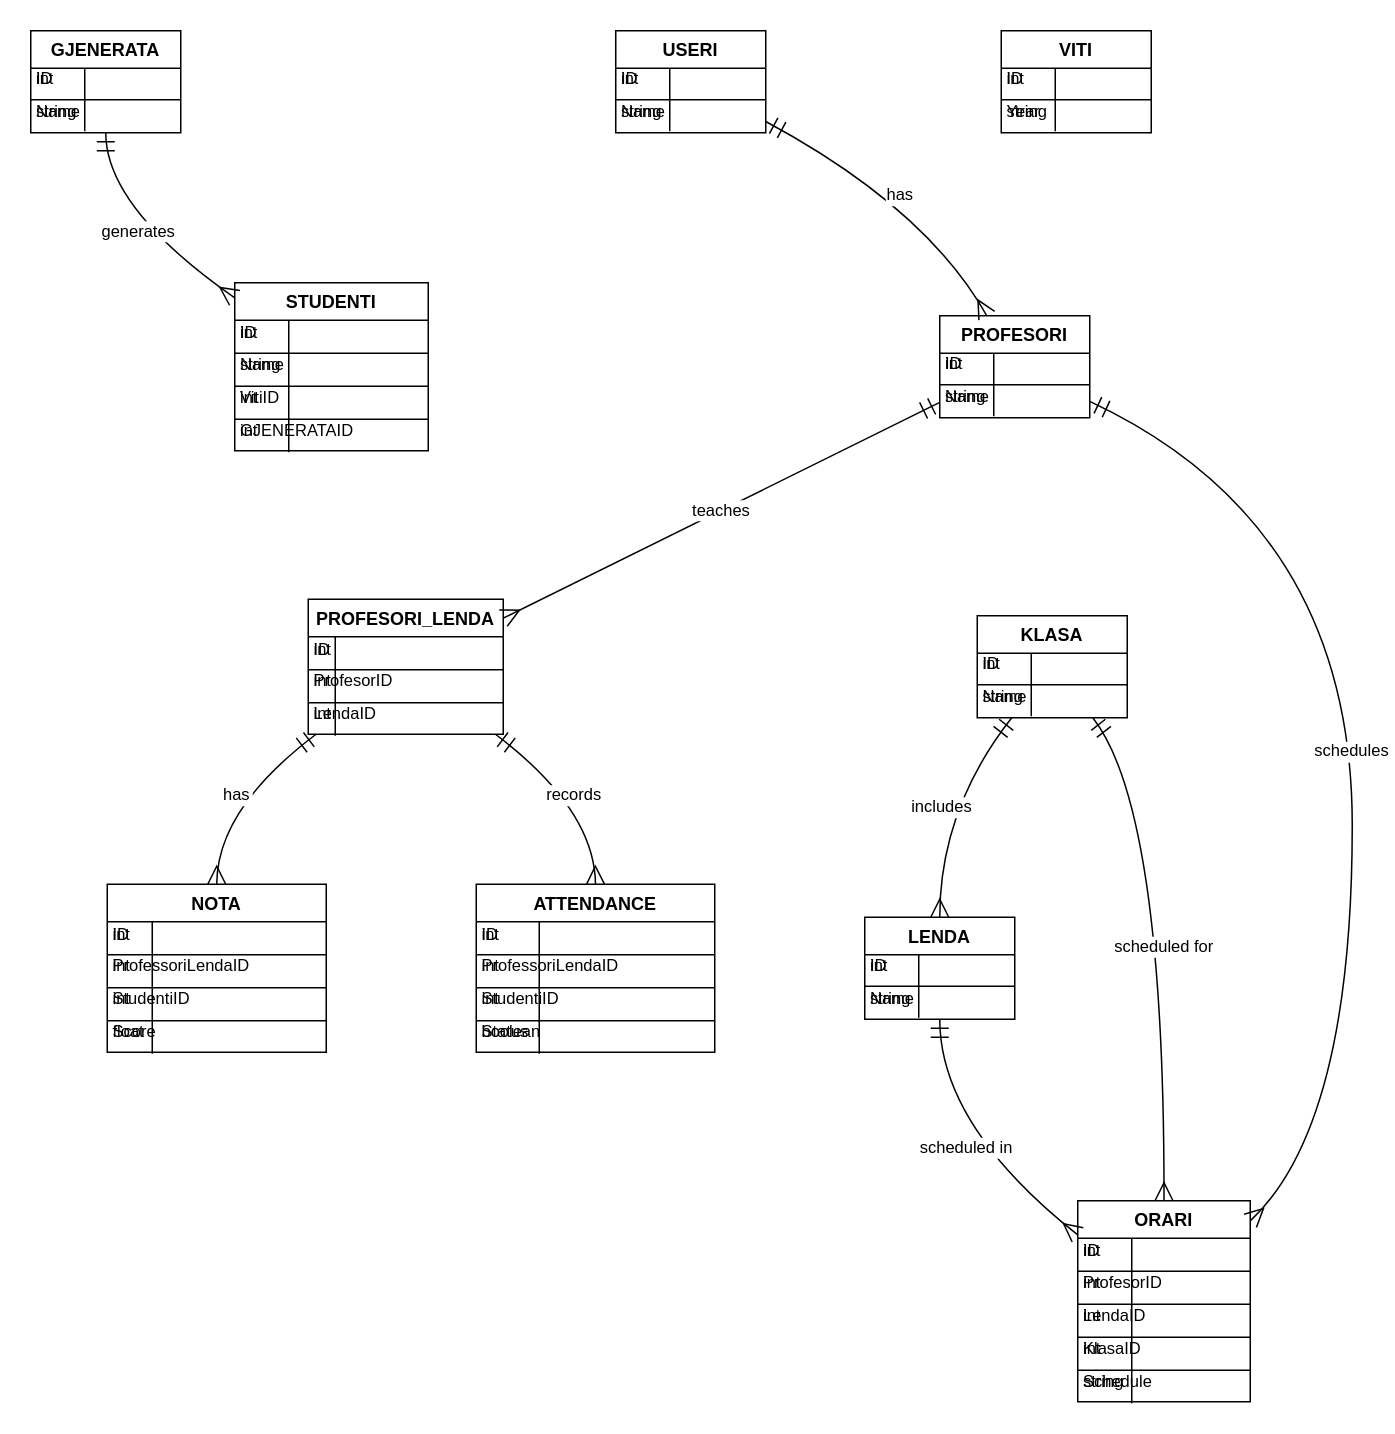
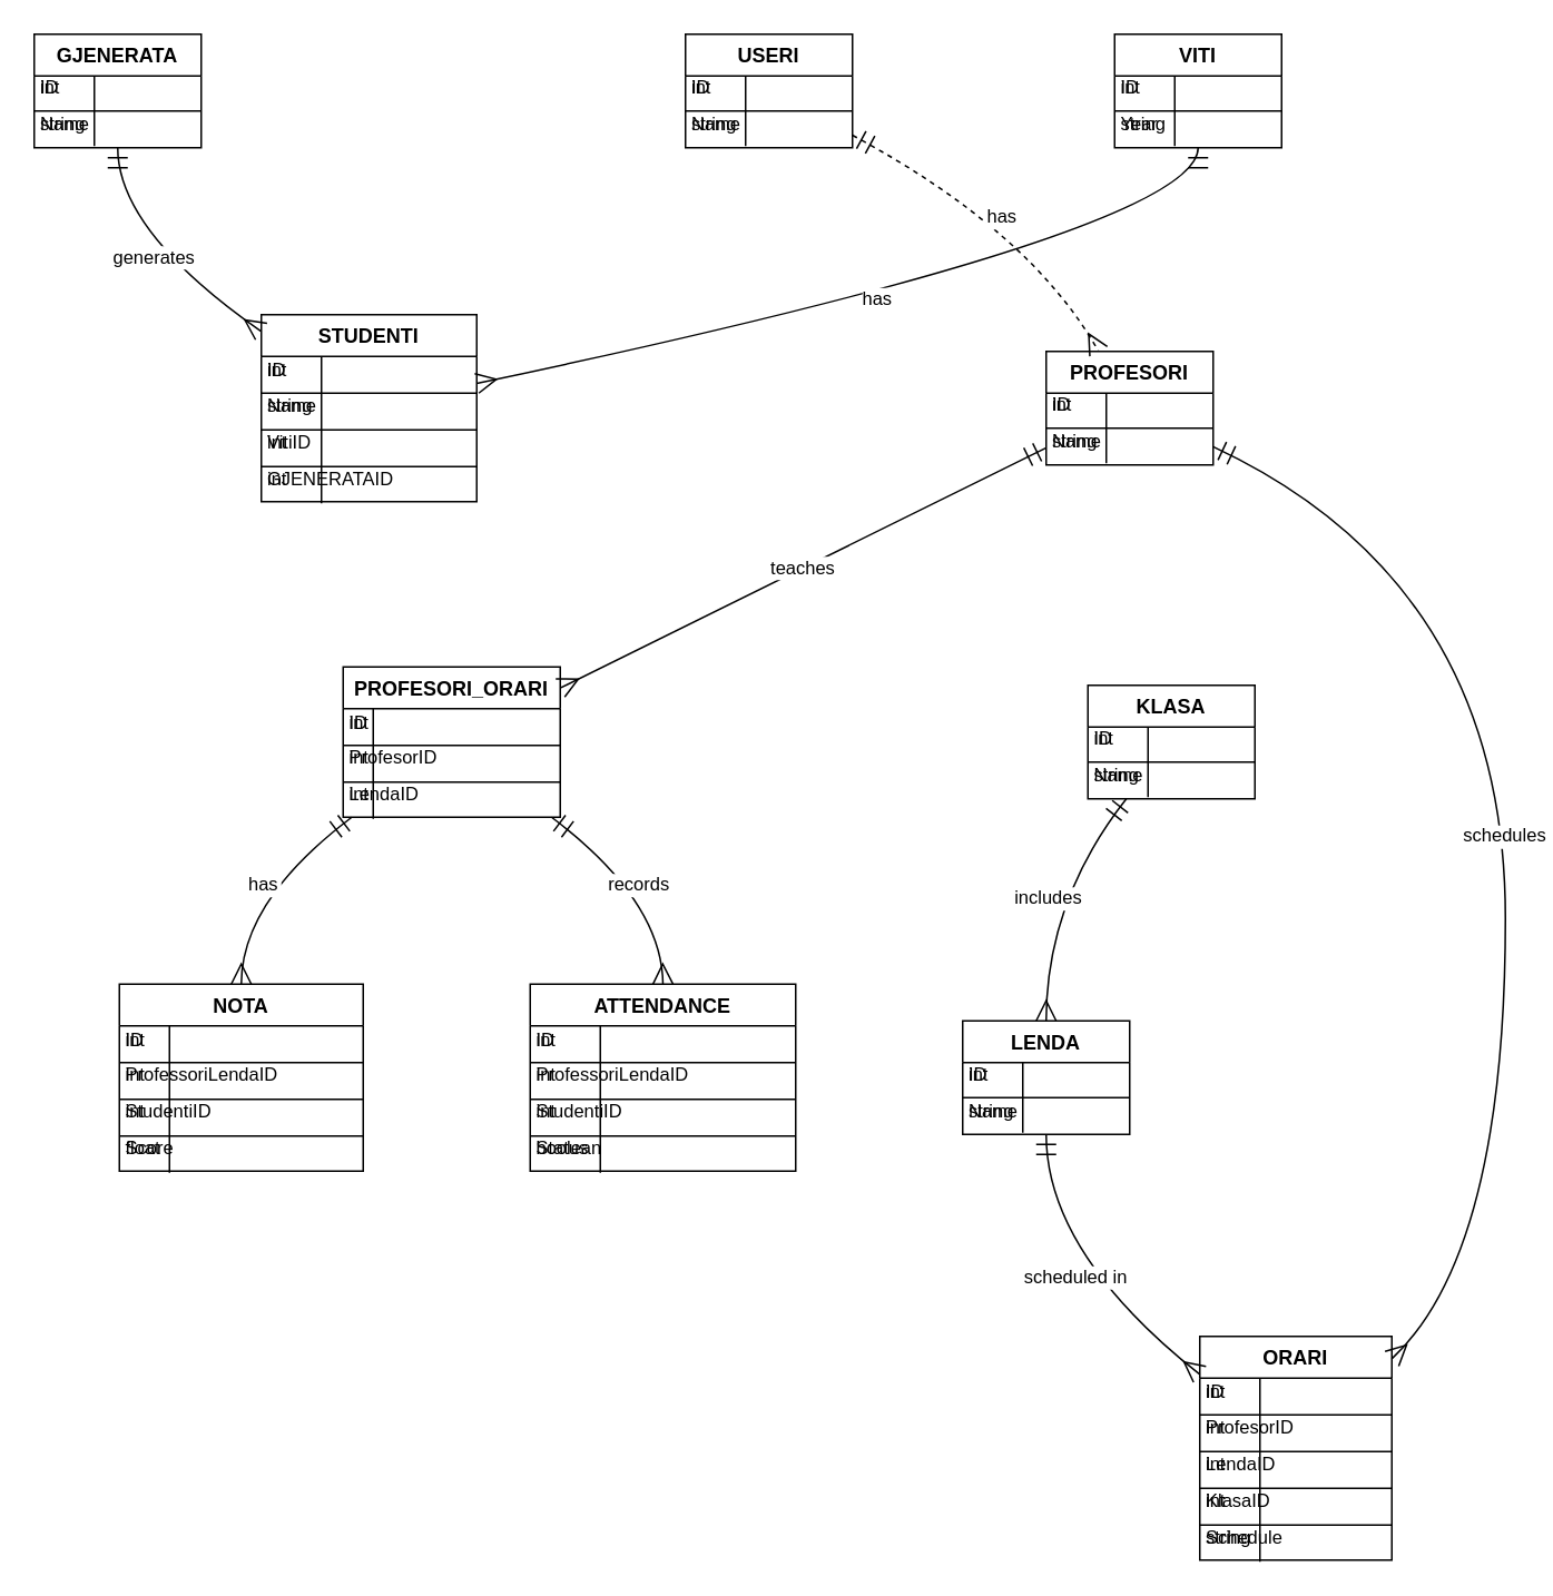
- <mxCell id="109" value="has" style="curved=1;startArrow=ERmandOne;startSize=10;;endArrow=ERmany;endSize=10;;exitX=1;exitY=0.89;entryX=0.31;entryY=-0.01;" parent="1" source="2" target="22" edge="1"><mxGeometry relative="1" as="geometry"><Array as="points"><mxPoint x="617" y="138" /></Array></mxGeometry></mxCell>
+ <mxCell id="109" value="has" style="curved=1;startArrow=ERmandOne;startSize=10;endArrow=ERmany;endSize=10;exitX=1;exitY=0.89;entryX=0.31;entryY=-0.01;dashed=1;" parent="1" source="2" target="22" edge="1"><mxGeometry relative="1" as="geometry"><Array as="points"><mxPoint x="617" y="138" /></Array></mxGeometry></mxCell>
+ <mxCell id="111" value="has" style="curved=1;startArrow=ERmandOne;startSize=10;;endArrow=ERmany;endSize=10;;exitX=0.5;exitY=0.99;entryX=0.99;entryY=0.37;" parent="1" source="36" target="9" edge="1"><mxGeometry relative="1" as="geometry"><Array as="points"><mxPoint x="717" y="138" /></Array></mxGeometry></mxCell>
- <mxCell id="43" value="PROFESORI_LENDA" style="shape=table;startSize=25;container=1;collapsible=0;childLayout=tableLayout;fixedRows=1;rowLines=1;fontStyle=1;align=center;resizeLast=1;" parent="1" vertex="1"><mxGeometry x="205" y="399" width="130" height="90" as="geometry" /></mxCell>
+ <mxCell id="43" value="PROFESORI_ORARI" style="shape=table;startSize=25;container=1;collapsible=0;childLayout=tableLayout;fixedRows=1;rowLines=1;fontStyle=1;align=center;resizeLast=1;" parent="1" vertex="1"><mxGeometry x="205" y="399" width="130" height="90" as="geometry" /></mxCell>
- <mxCell id="118" value="scheduled for" style="curved=1;startArrow=ERmandOne;startSize=10;;endArrow=ERmany;endSize=10;;exitX=0.77;exitY=1;entryX=0.5;entryY=0;" parent="1" source="79" target="93" edge="1"><mxGeometry relative="1" as="geometry"><Array as="points"><mxPoint x="776" y="539" /></Array></mxGeometry></mxCell>
